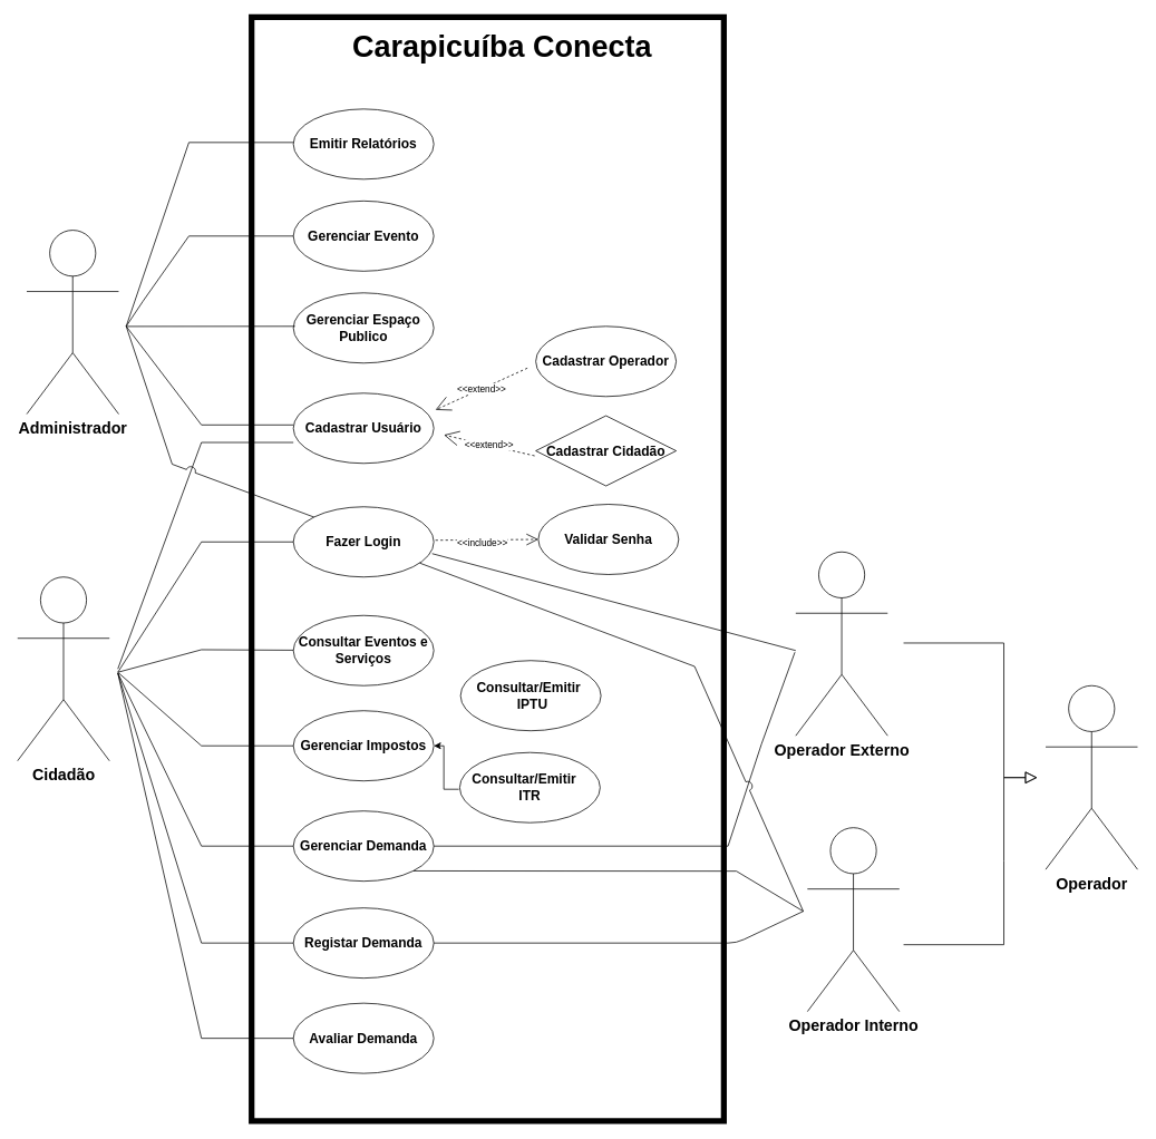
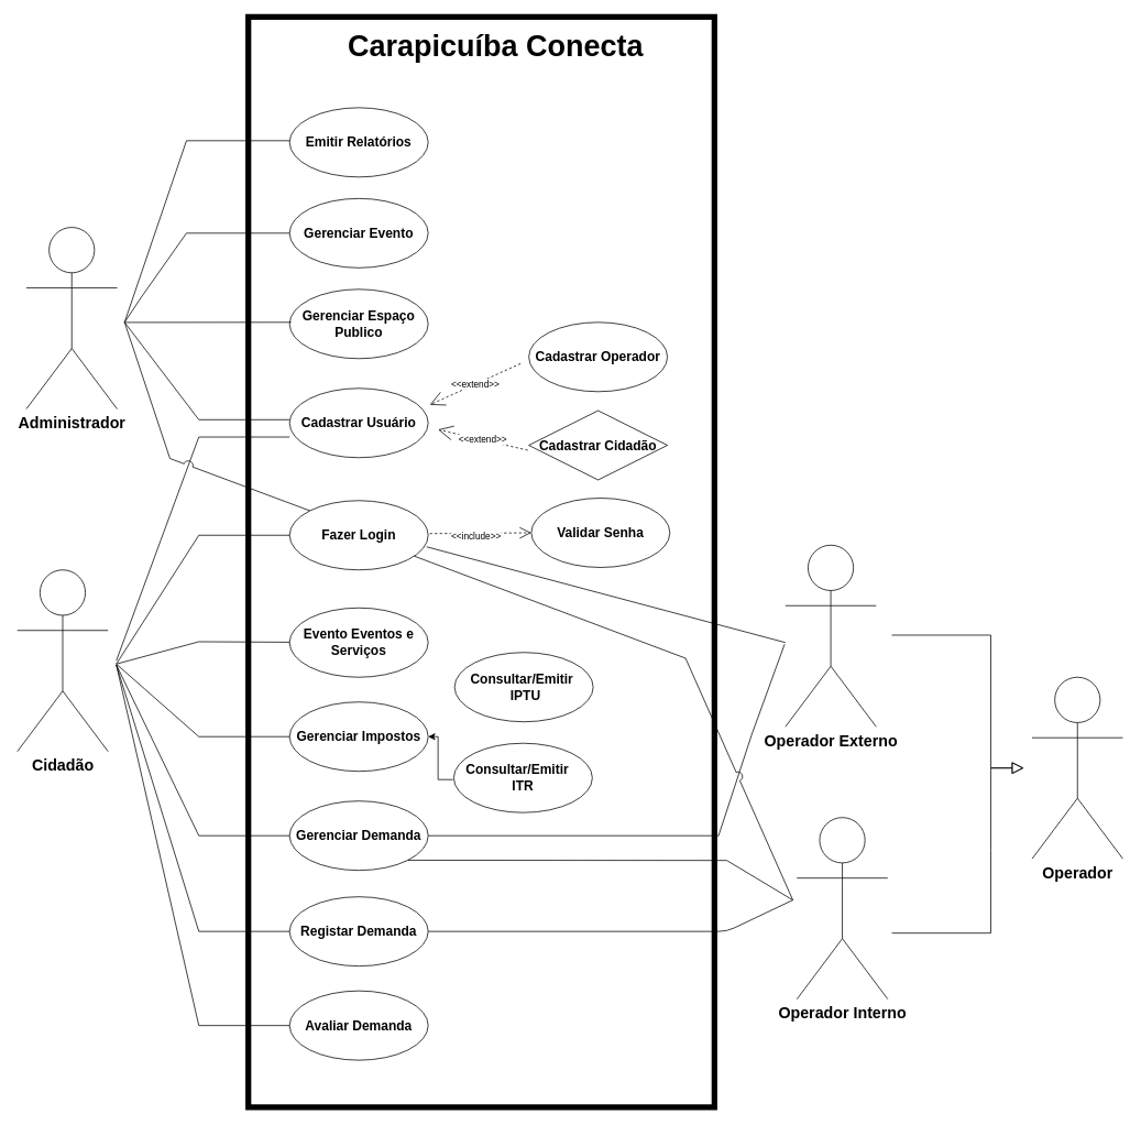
- <mxCell id="8" value="&lt;font style=&quot;font-size: 16px&quot;&gt;&lt;b&gt;Consultar Eventos e Serviços&lt;/b&gt;&lt;/font&gt;" style="ellipse;whiteSpace=wrap;html=1;" parent="1" vertex="1"><mxGeometry x="350" y="736" width="168" height="84" as="geometry" /></mxCell>
+ <mxCell id="8" value="&lt;font style=&quot;font-size: 16px&quot;&gt;&lt;b&gt;Evento Eventos e Serviços&lt;/b&gt;&lt;/font&gt;" style="ellipse;whiteSpace=wrap;html=1;" parent="1" vertex="1"><mxGeometry x="350" y="736" width="168" height="84" as="geometry" /></mxCell>
